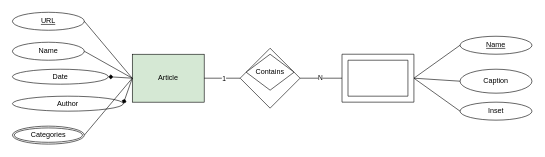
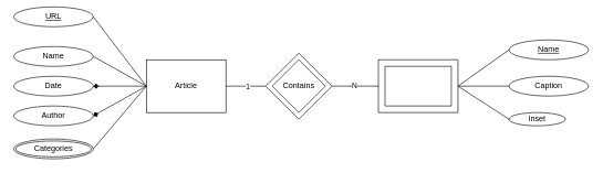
- <mxCell id="5" value="&lt;u&gt;URL&lt;/u&gt;" style="ellipse;whiteSpace=wrap;html=1;" vertex="1" parent="1"><mxGeometry x="20" y="20" width="120" height="30" as="geometry" /></mxCell>
+ <mxCell id="5" value="&lt;u&gt;URL&lt;/u&gt;" style="ellipse;whiteSpace=wrap;html=1;" vertex="1" parent="1"><mxGeometry x="20" y="10" width="120" height="30" as="geometry" /></mxCell>
- <mxCell id="4" value="Contains" style="rhombus;whiteSpace=wrap;html=1;" vertex="1" parent="1"><mxGeometry x="410" y="90" width="80" height="60" as="geometry" /></mxCell>
+ <mxCell id="4" value="Contains" style="rhombus;whiteSpace=wrap;html=1;" vertex="1" parent="1"><mxGeometry x="410" y="90" width="80" height="80" as="geometry" /></mxCell>
- <mxCell id="12" value="Date" style="ellipse;whiteSpace=wrap;html=1;" vertex="1" parent="1"><mxGeometry x="20" y="115" width="160" height="25" as="geometry" /></mxCell>
+ <mxCell id="12" value="Date" style="ellipse;whiteSpace=wrap;html=1;" vertex="1" parent="1"><mxGeometry x="20" y="115" width="120" height="30" as="geometry" /></mxCell>
- <mxCell id="3" value="Article" style="rounded=0;whiteSpace=wrap;html=1;fillColor=#d5e8d4;" vertex="1" parent="1"><mxGeometry x="220" y="90" width="120" height="80" as="geometry" /></mxCell>
+ <mxCell id="3" value="Article" style="rounded=0;whiteSpace=wrap;html=1;" vertex="1" parent="1"><mxGeometry x="220" y="90" width="120" height="80" as="geometry" /></mxCell>
- <mxCell id="14" value="Caption" style="ellipse;whiteSpace=wrap;html=1;" vertex="1" parent="1"><mxGeometry x="767" y="115" width="120" height="40" as="geometry" /></mxCell>
+ <mxCell id="14" value="Caption" style="ellipse;whiteSpace=wrap;html=1;" vertex="1" parent="1"><mxGeometry x="767" y="115" width="120" height="30" as="geometry" /></mxCell>
- <mxCell id="11" value="Author" style="ellipse;whiteSpace=wrap;html=1;" vertex="1" parent="1"><mxGeometry x="20" y="160" width="185" height="25" as="geometry" /></mxCell>
+ <mxCell id="11" value="Author" style="ellipse;whiteSpace=wrap;html=1;" vertex="1" parent="1"><mxGeometry x="20" y="160" width="120" height="30" as="geometry" /></mxCell>
- <mxCell id="15" value="Inset" style="ellipse;whiteSpace=wrap;html=1;" vertex="1" parent="1"><mxGeometry x="767" y="170" width="120" height="30" as="geometry" /></mxCell>
+ <mxCell id="15" value="Inset" style="ellipse;whiteSpace=wrap;html=1;" vertex="1" parent="1"><mxGeometry x="767" y="170" width="85" height="20" as="geometry" /></mxCell>
